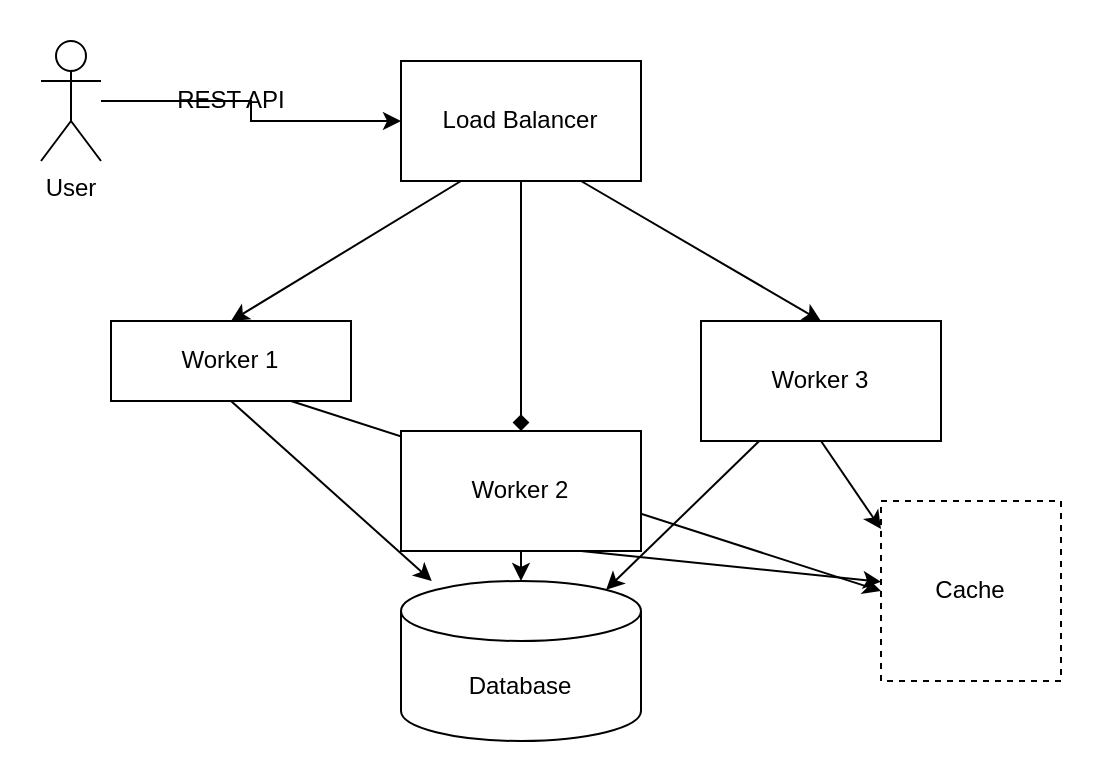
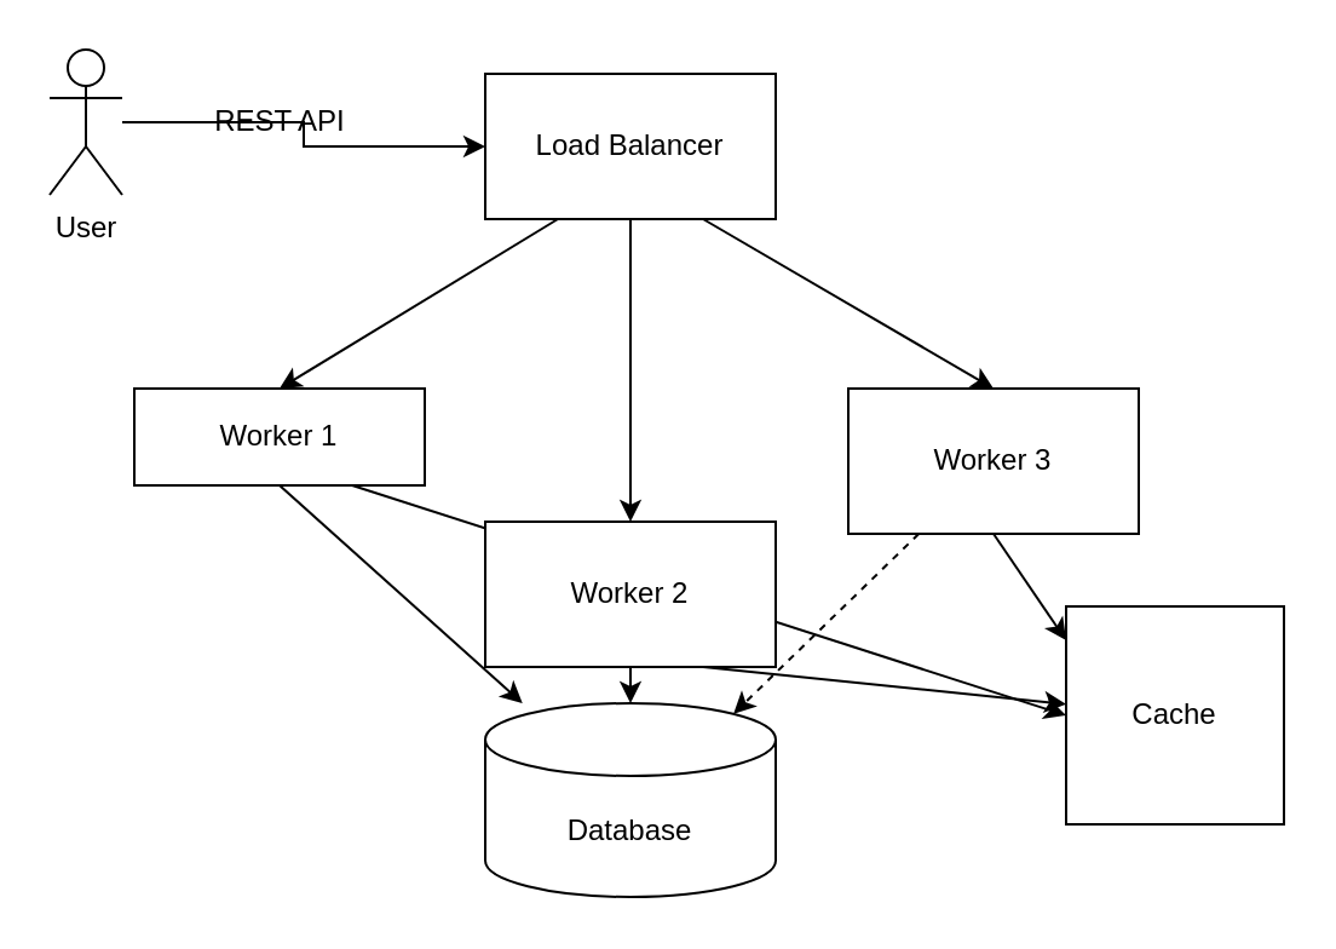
- <mxCell id="3" style="edgeStyle=orthogonalEdgeStyle;rounded=0;orthogonalLoop=1;jettySize=auto;html=1;exitX=0.5;exitY=1;exitDx=0;exitDy=0;entryX=0.5;entryY=0;entryDx=0;entryDy=0;endArrow=diamond;" edge="1" parent="1" source="5" target="14"><mxGeometry relative="1" as="geometry" /></mxCell>
+ <mxCell id="3" style="edgeStyle=orthogonalEdgeStyle;rounded=0;orthogonalLoop=1;jettySize=auto;html=1;exitX=0.5;exitY=1;exitDx=0;exitDy=0;entryX=0.5;entryY=0;entryDx=0;entryDy=0;" edge="1" parent="1" source="5" target="14"><mxGeometry relative="1" as="geometry" /></mxCell>
- <mxCell id="15" style="edgeStyle=none;rounded=0;orthogonalLoop=1;jettySize=auto;html=1;entryX=0.855;entryY=0;entryDx=0;entryDy=4.35;entryPerimeter=0;" edge="1" parent="1" source="17" target="18"><mxGeometry relative="1" as="geometry" /></mxCell>
+ <mxCell id="15" style="edgeStyle=none;rounded=0;orthogonalLoop=1;jettySize=auto;html=1;entryX=0.855;entryY=0;entryDx=0;entryDy=4.35;entryPerimeter=0;dashed=1;" edge="1" parent="1" source="17" target="18"><mxGeometry relative="1" as="geometry" /></mxCell>
- <mxCell id="19" value="Cache" style="whiteSpace=wrap;html=1;aspect=fixed;dashed=1;" vertex="1" parent="1"><mxGeometry x="440" y="250" width="90" height="90" as="geometry" /></mxCell>
+ <mxCell id="19" value="Cache" style="whiteSpace=wrap;html=1;aspect=fixed;" vertex="1" parent="1"><mxGeometry x="440" y="250" width="90" height="90" as="geometry" /></mxCell>
